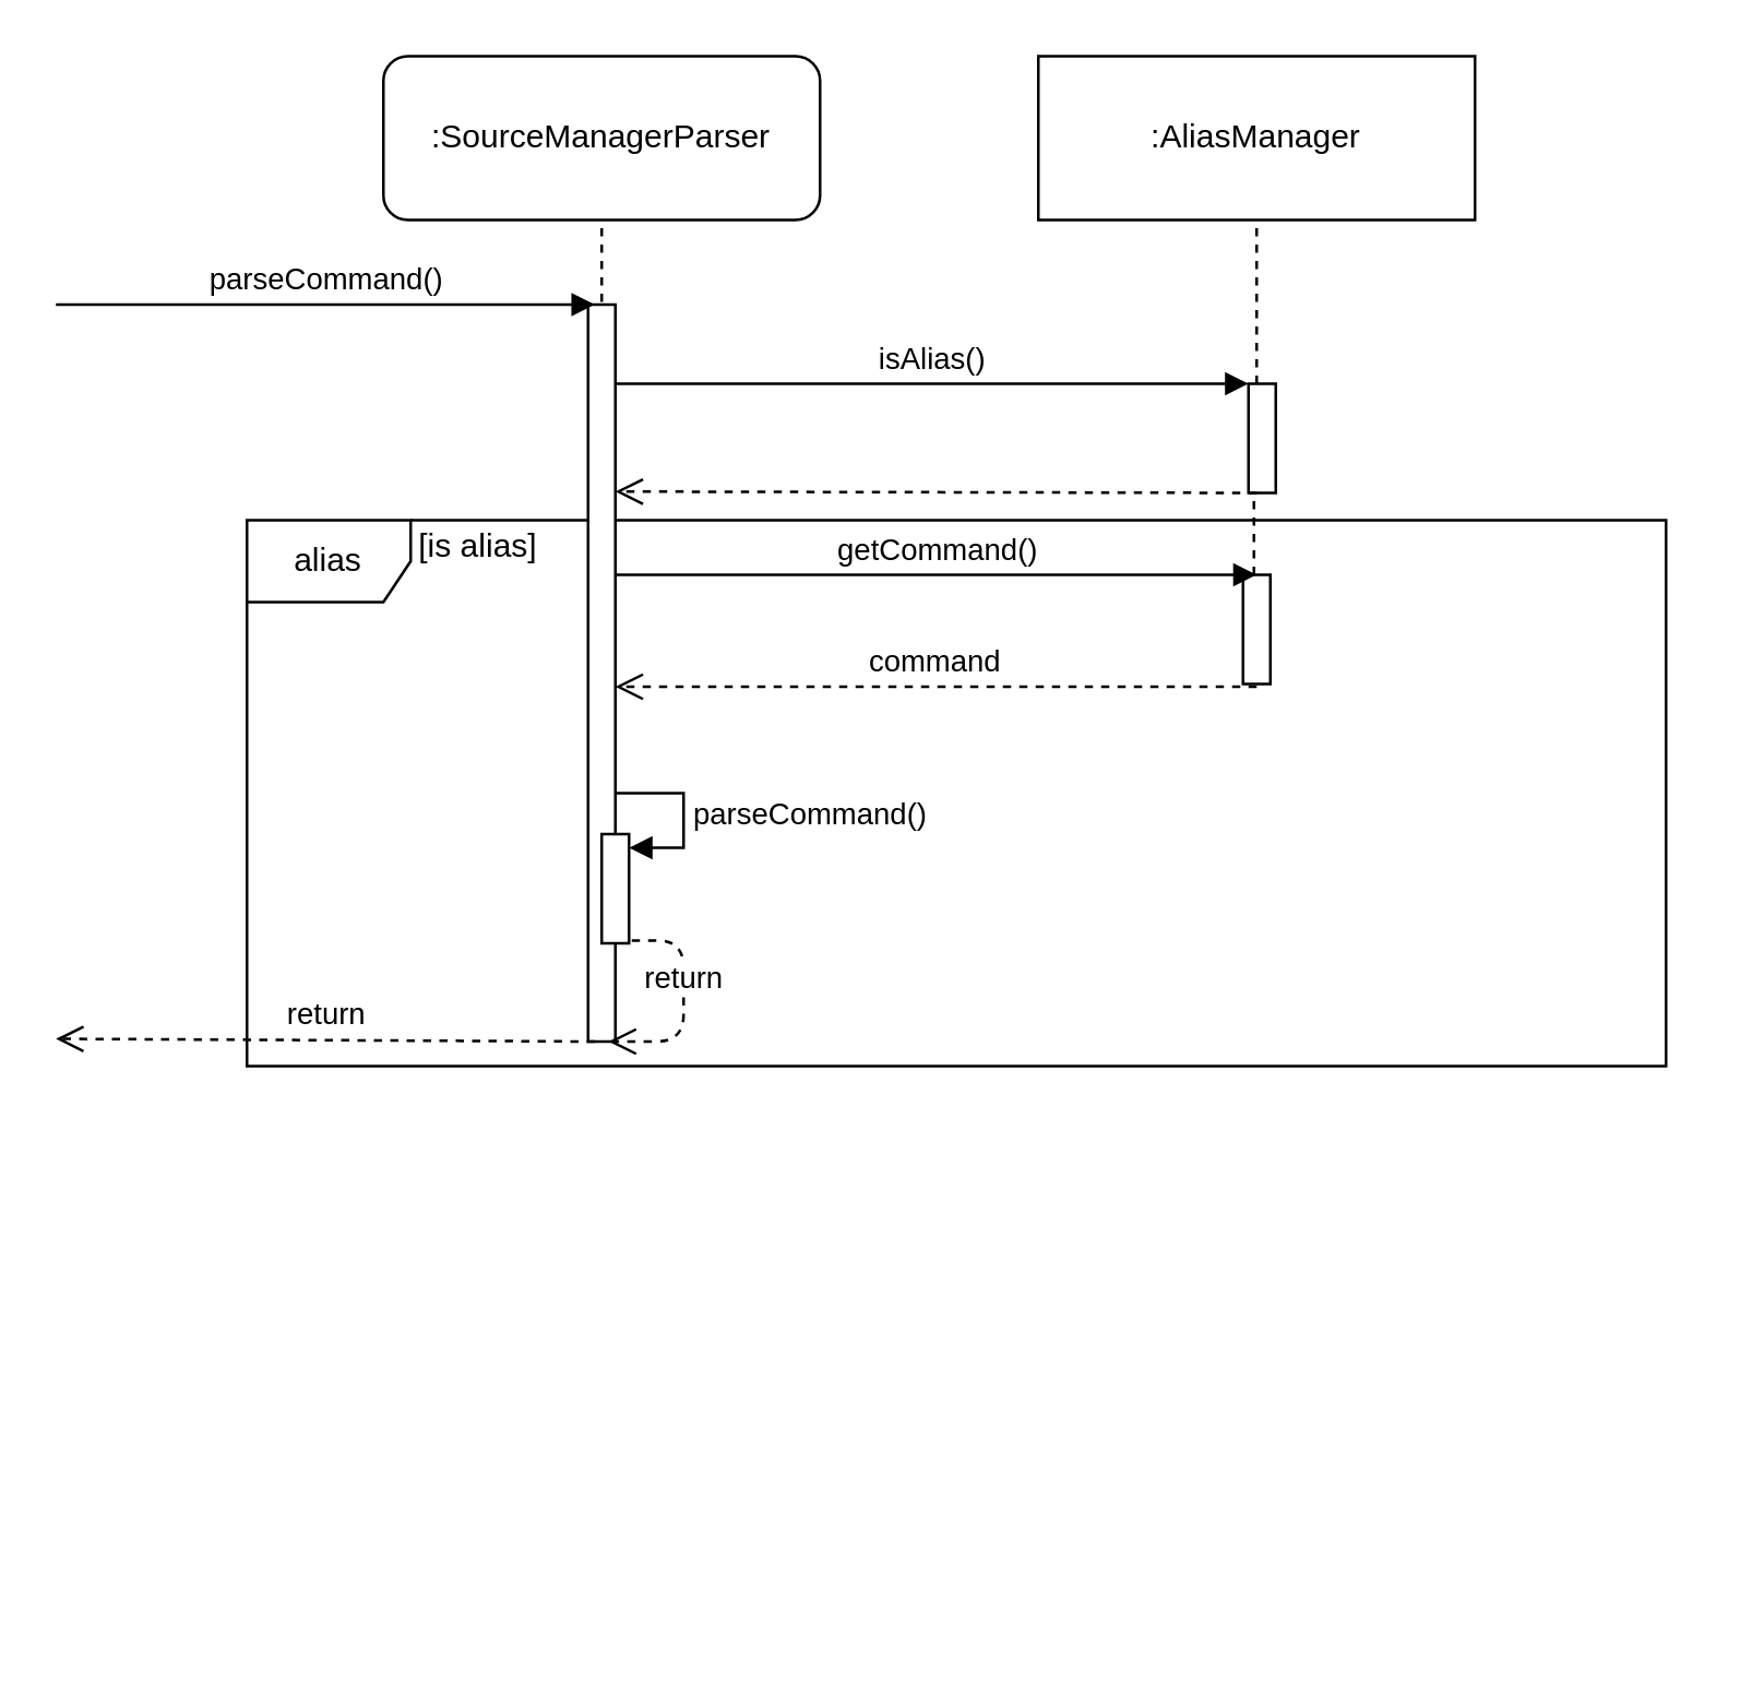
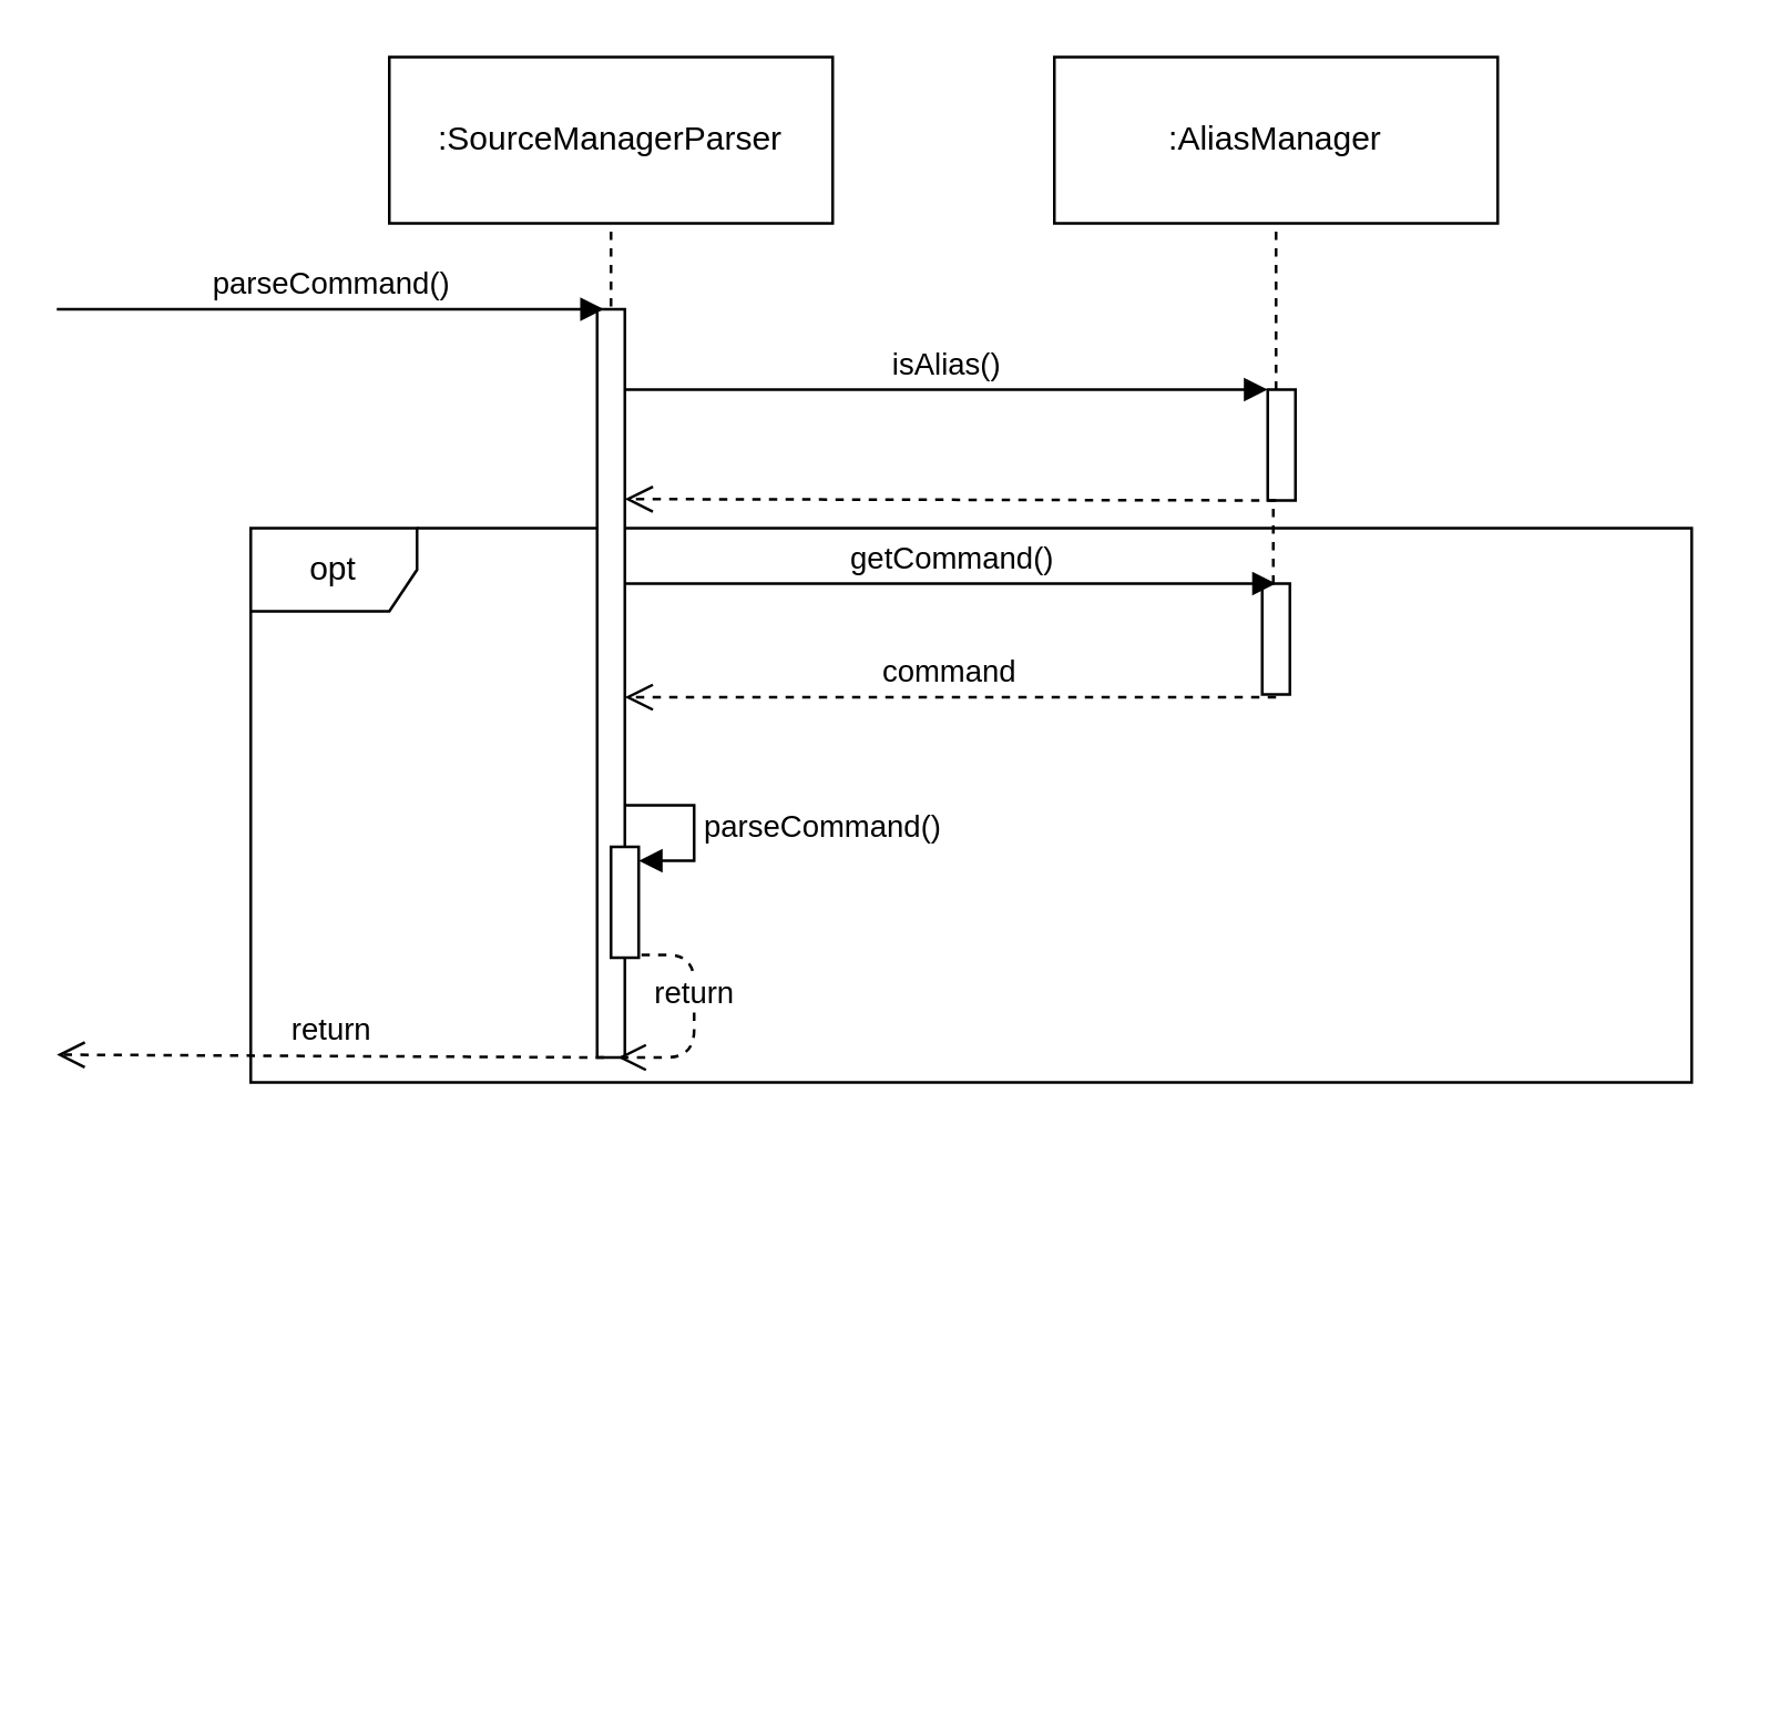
- <mxCell id="4" value=":SourceManagerParser" style="whiteSpace=wrap;html=1;rounded=1;" vertex="1" parent="2"><mxGeometry width="160" height="60" as="geometry" /></mxCell>
+ <mxCell id="4" value=":SourceManagerParser" style="rounded=0;whiteSpace=wrap;html=1;" vertex="1" parent="2"><mxGeometry width="160" height="60" as="geometry" /></mxCell>
- <mxCell id="7" value="[is alias]" style="text;html=1;strokeColor=none;fillColor=none;align=center;verticalAlign=middle;whiteSpace=wrap;rounded=0;" vertex="1" parent="2"><mxGeometry x="10" y="170" width="50" height="20" as="geometry" /></mxCell>
- <mxCell id="3" value="alias" style="shape=umlFrame;whiteSpace=wrap;html=1;" vertex="1" parent="2"><mxGeometry x="-50" y="170" width="520" height="200" as="geometry" /></mxCell>
+ <mxCell id="3" value="opt" style="shape=umlFrame;whiteSpace=wrap;html=1;" vertex="1" parent="2"><mxGeometry x="-50" y="170" width="520" height="200" as="geometry" /></mxCell>
